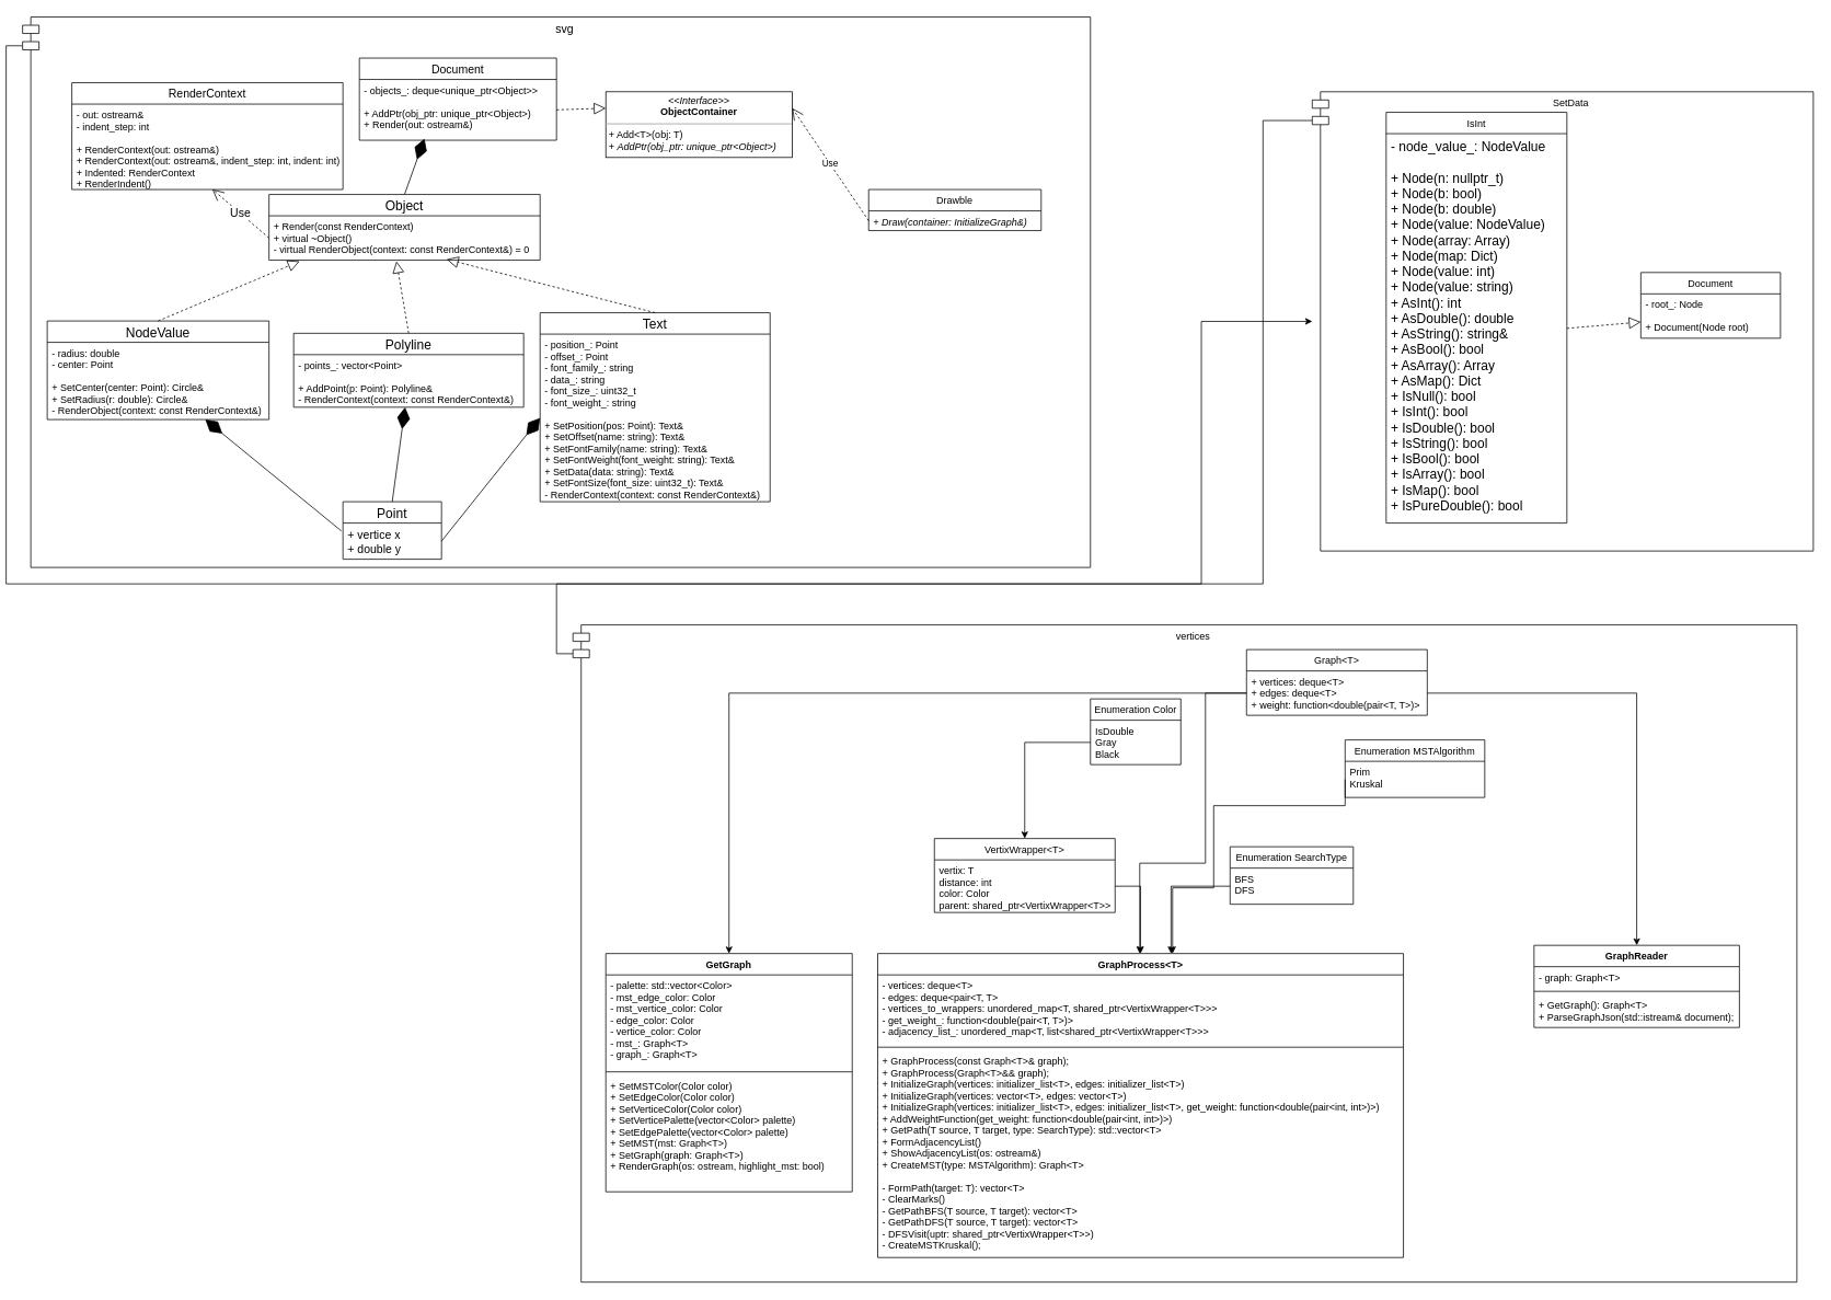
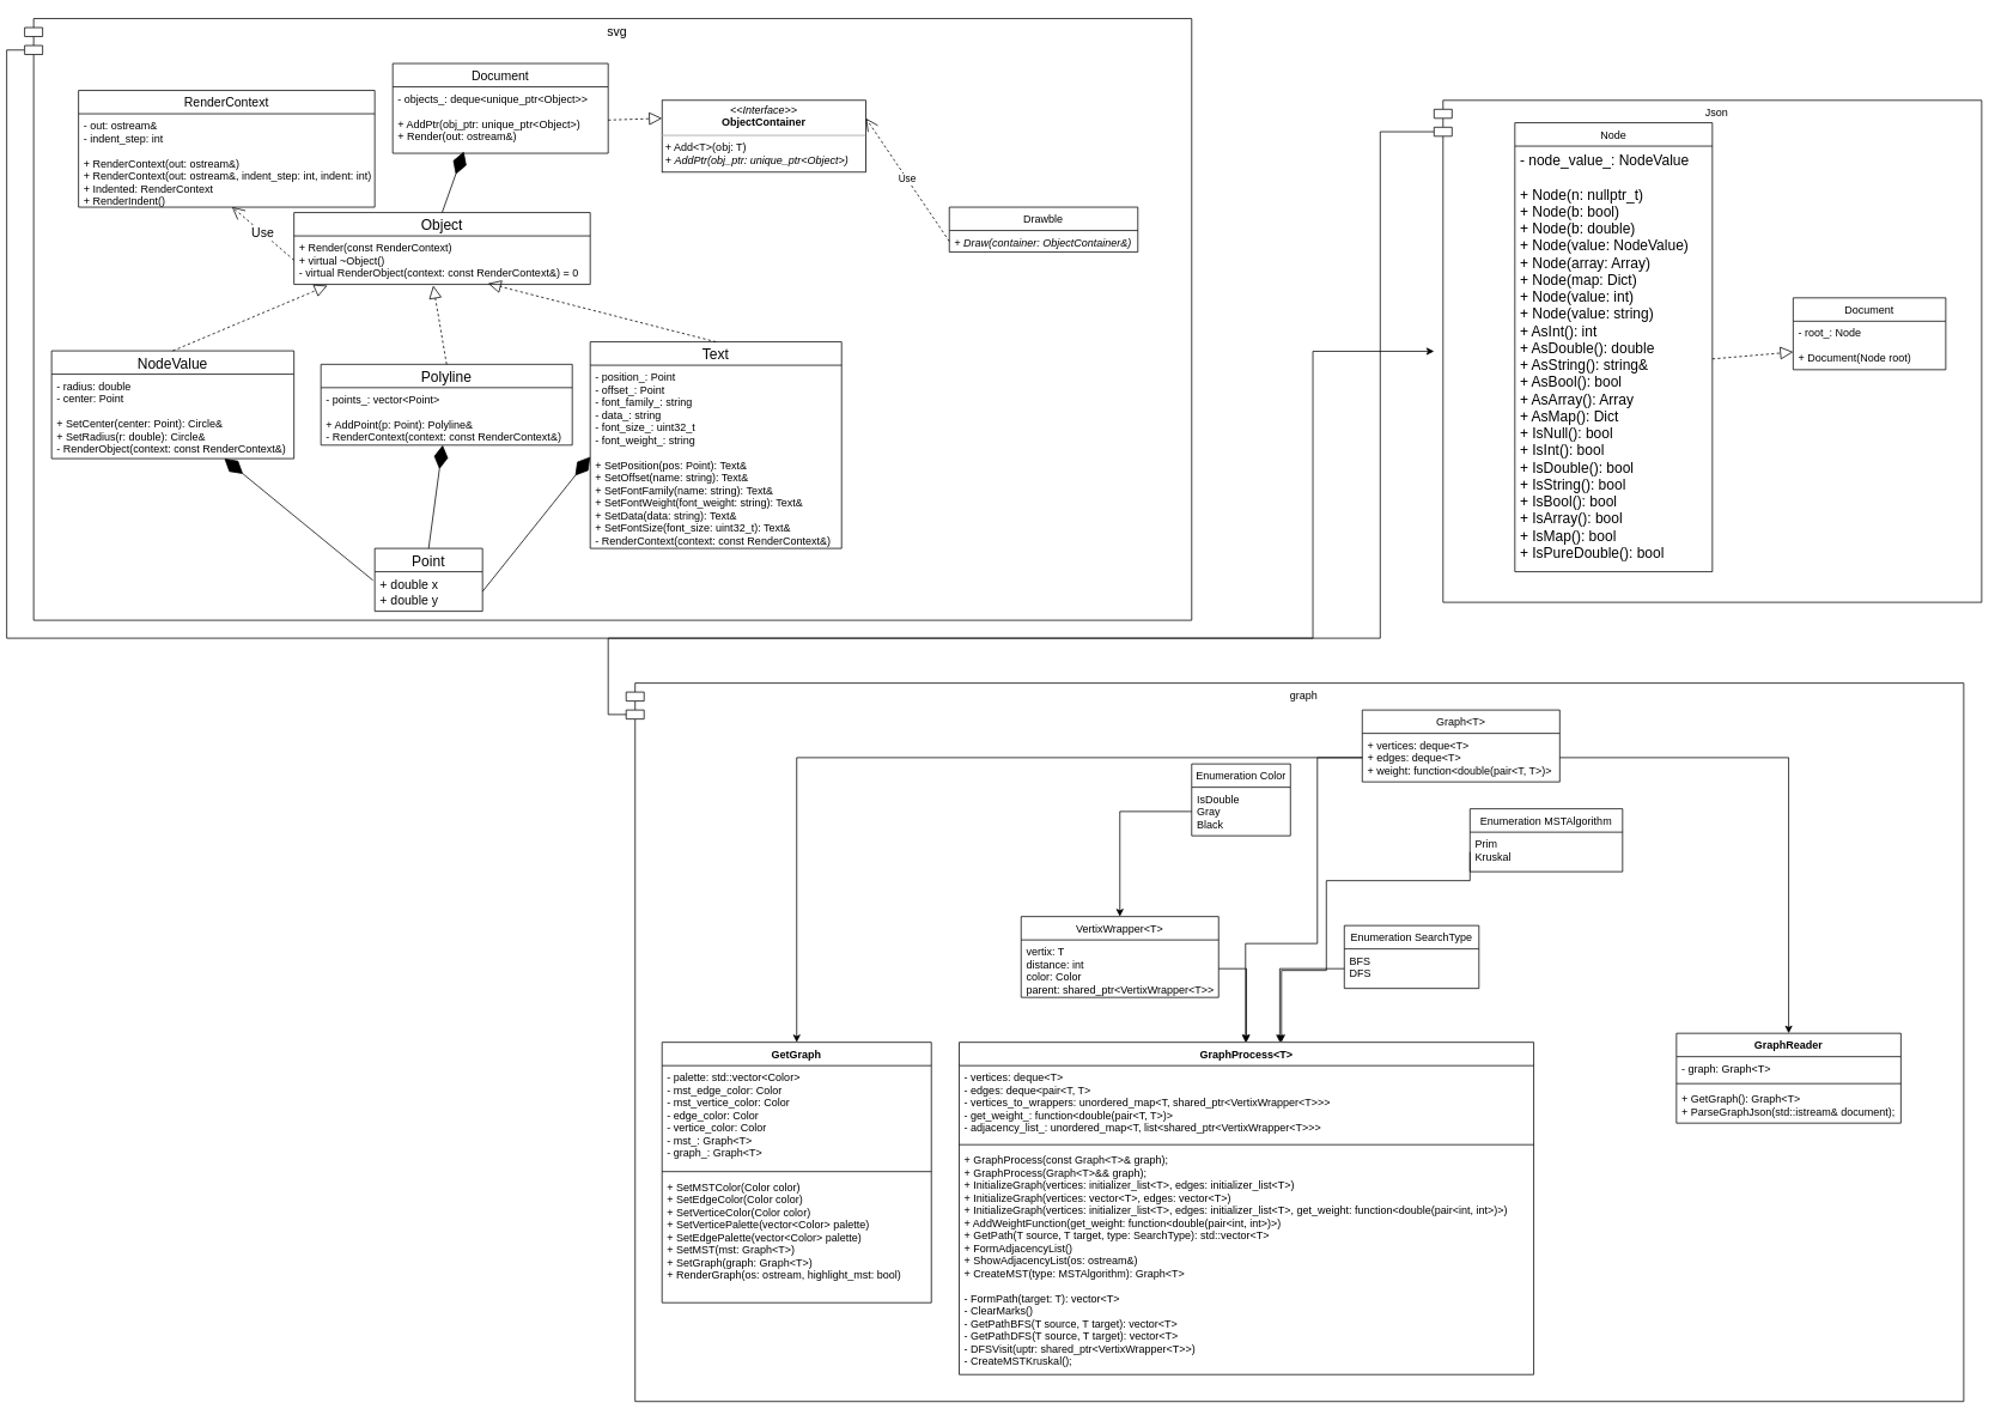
- <mxCell id="4" value="SetData" style="shape=module;align=left;spacingLeft=20;align=center;verticalAlign=top;" vertex="1" parent="1"><mxGeometry x="1590" y="111" width="610" height="559" as="geometry" /></mxCell>
+ <mxCell id="4" value="Json" style="shape=module;align=left;spacingLeft=20;align=center;verticalAlign=top;" vertex="1" parent="1"><mxGeometry x="1590" y="111" width="610" height="559" as="geometry" /></mxCell>
- <mxCell id="63" value="IsInt" style="swimlane;fontStyle=0;childLayout=stackLayout;horizontal=1;startSize=26;fillColor=none;horizontalStack=0;resizeParent=1;resizeParentMax=0;resizeLast=0;collapsible=1;marginBottom=0;" vertex="1" parent="1"><mxGeometry x="1680" y="136" width="220" height="500" as="geometry" /></mxCell>
+ <mxCell id="63" value="Node" style="swimlane;fontStyle=0;childLayout=stackLayout;horizontal=1;startSize=26;fillColor=none;horizontalStack=0;resizeParent=1;resizeParentMax=0;resizeLast=0;collapsible=1;marginBottom=0;" vertex="1" parent="1"><mxGeometry x="1680" y="136" width="220" height="500" as="geometry" /></mxCell>
- <mxCell id="61" value="+ Draw(container: InitializeGraph&amp;)" style="text;strokeColor=none;fillColor=none;align=left;verticalAlign=top;spacingLeft=4;spacingRight=4;overflow=hidden;rotatable=0;points=[[0,0.5],[1,0.5]];portConstraint=eastwest;fontStyle=2" vertex="1" parent="60"><mxGeometry y="26" width="210" height="24" as="geometry" /></mxCell>
+ <mxCell id="61" value="+ Draw(container: ObjectContainer&amp;)" style="text;strokeColor=none;fillColor=none;align=left;verticalAlign=top;spacingLeft=4;spacingRight=4;overflow=hidden;rotatable=0;points=[[0,0.5],[1,0.5]];portConstraint=eastwest;fontStyle=2" vertex="1" parent="60"><mxGeometry y="26" width="210" height="24" as="geometry" /></mxCell>
- <mxCell id="45" value="+ vertice x&#10;+ double y" style="text;strokeColor=none;fillColor=none;align=left;verticalAlign=top;spacingLeft=4;spacingRight=4;overflow=hidden;rotatable=0;points=[[0,0.5],[1,0.5]];portConstraint=eastwest;fontSize=14;" vertex="1" parent="44"><mxGeometry y="26" width="120" height="44" as="geometry" /></mxCell>
+ <mxCell id="45" value="+ double x&#10;+ double y" style="text;strokeColor=none;fillColor=none;align=left;verticalAlign=top;spacingLeft=4;spacingRight=4;overflow=hidden;rotatable=0;points=[[0,0.5],[1,0.5]];portConstraint=eastwest;fontSize=14;" vertex="1" parent="44"><mxGeometry y="26" width="120" height="44" as="geometry" /></mxCell>
- <mxCell id="2" value="vertices" style="shape=module;align=left;spacingLeft=20;align=center;verticalAlign=top;" vertex="1" parent="1"><mxGeometry x="690" y="760" width="1490" height="800" as="geometry" /></mxCell>
+ <mxCell id="2" value="graph" style="shape=module;align=left;spacingLeft=20;align=center;verticalAlign=top;" vertex="1" parent="1"><mxGeometry x="690" y="760" width="1490" height="800" as="geometry" /></mxCell>
